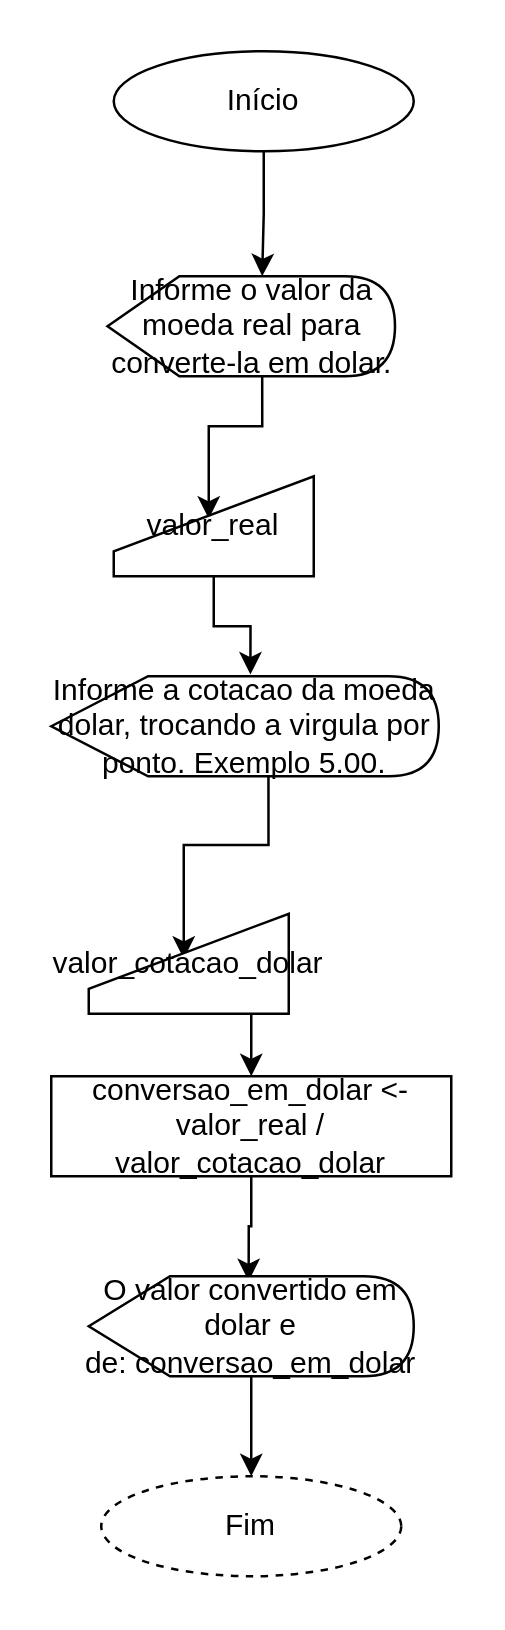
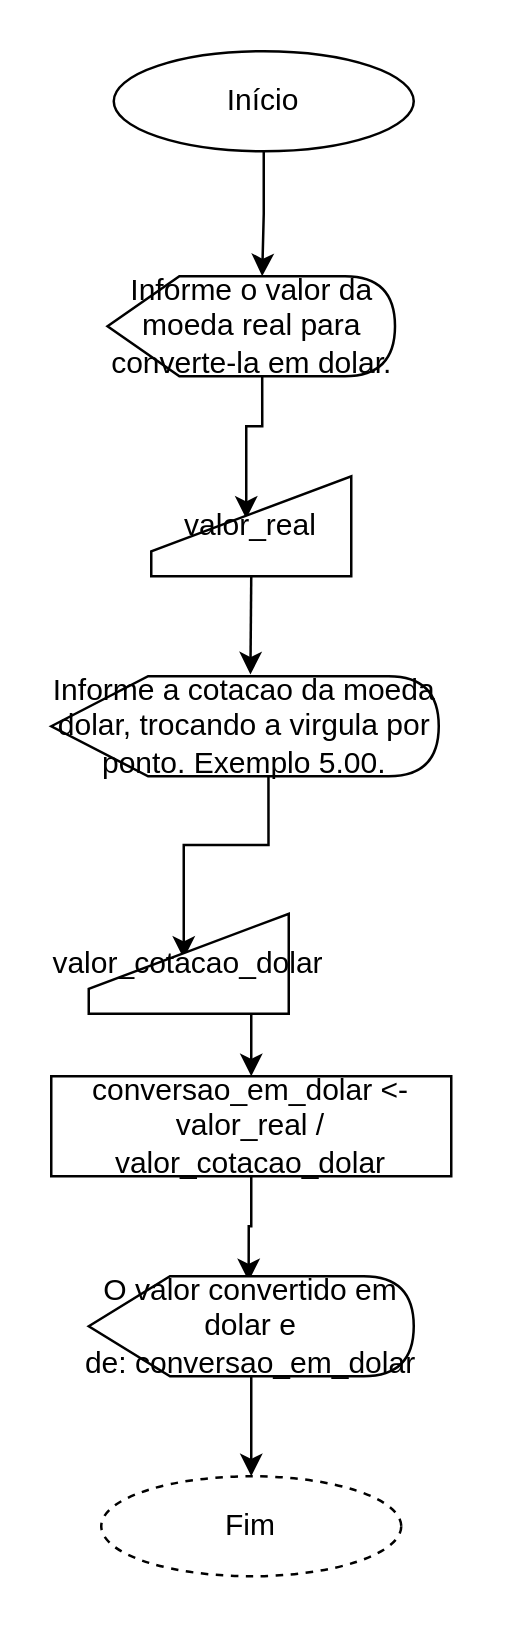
- <mxCell id="7" value="valor_real" style="shape=manualInput;whiteSpace=wrap;html=1;" vertex="1" parent="1"><mxGeometry x="45" y="190" width="80" height="40" as="geometry" /></mxCell>
+ <mxCell id="7" value="valor_real" style="shape=manualInput;whiteSpace=wrap;html=1;" vertex="1" parent="1"><mxGeometry x="60" y="190" width="80" height="40" as="geometry" /></mxCell>
